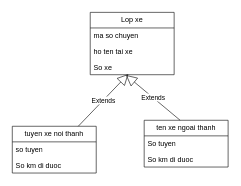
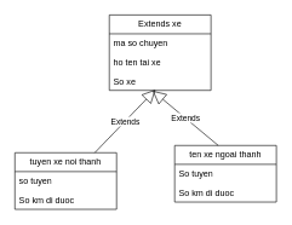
- <mxCell id="2" value="&lt;font style=&quot;vertical-align: inherit;&quot;&gt;&lt;font style=&quot;vertical-align: inherit;&quot;&gt;Lop xe&lt;/font&gt;&lt;/font&gt;" style="swimlane;fontStyle=0;childLayout=stackLayout;horizontal=1;startSize=26;fillColor=none;horizontalStack=0;resizeParent=1;resizeParentMax=0;resizeLast=0;collapsible=1;marginBottom=0;whiteSpace=wrap;html=1;" vertex="1" parent="1"><mxGeometry x="150" y="20" width="140" height="104" as="geometry" /></mxCell>
+ <mxCell id="2" value="&lt;font style=&quot;vertical-align: inherit;&quot;&gt;&lt;font style=&quot;vertical-align: inherit;&quot;&gt;Extends xe&lt;/font&gt;&lt;/font&gt;" style="swimlane;fontStyle=0;childLayout=stackLayout;horizontal=1;startSize=26;fillColor=none;horizontalStack=0;resizeParent=1;resizeParentMax=0;resizeLast=0;collapsible=1;marginBottom=0;whiteSpace=wrap;html=1;" vertex="1" parent="1"><mxGeometry x="150" y="20" width="140" height="104" as="geometry" /></mxCell>
